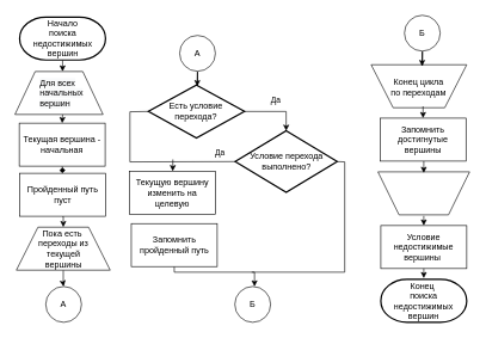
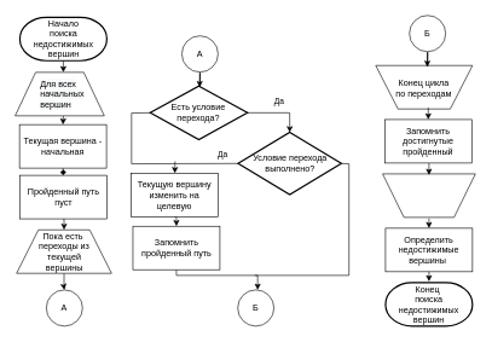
- <mxCell id="28" value="Запомнить достигнутые вершины" style="rounded=0;whiteSpace=wrap;html=1;" parent="1" vertex="1"><mxGeometry x="530" y="164.51" width="120" height="60" as="geometry" /></mxCell>
+ <mxCell id="28" value="Запомнить достигнутые пройденный" style="rounded=0;whiteSpace=wrap;html=1;" parent="1" vertex="1"><mxGeometry x="530" y="164.51" width="120" height="60" as="geometry" /></mxCell>
+ <mxCell id="6" style="edgeStyle=orthogonalEdgeStyle;rounded=0;orthogonalLoop=1;jettySize=auto;html=1;exitX=0.5;exitY=1;exitDx=0;exitDy=0;entryX=0.5;entryY=0;entryDx=0;entryDy=0;" parent="1" source="7" target="5" edge="1"><mxGeometry relative="1" as="geometry" /></mxCell>
- <mxCell id="22" value="Условие недостижимые вершины&amp;nbsp;" style="rounded=0;whiteSpace=wrap;html=1;" parent="1" vertex="1"><mxGeometry x="531.01" y="314.51" width="120" height="60" as="geometry" /></mxCell>
+ <mxCell id="22" value="Определить недостижимые вершины&amp;nbsp;" style="rounded=0;whiteSpace=wrap;html=1;" parent="1" vertex="1"><mxGeometry x="531.01" y="314.51" width="120" height="60" as="geometry" /></mxCell>
